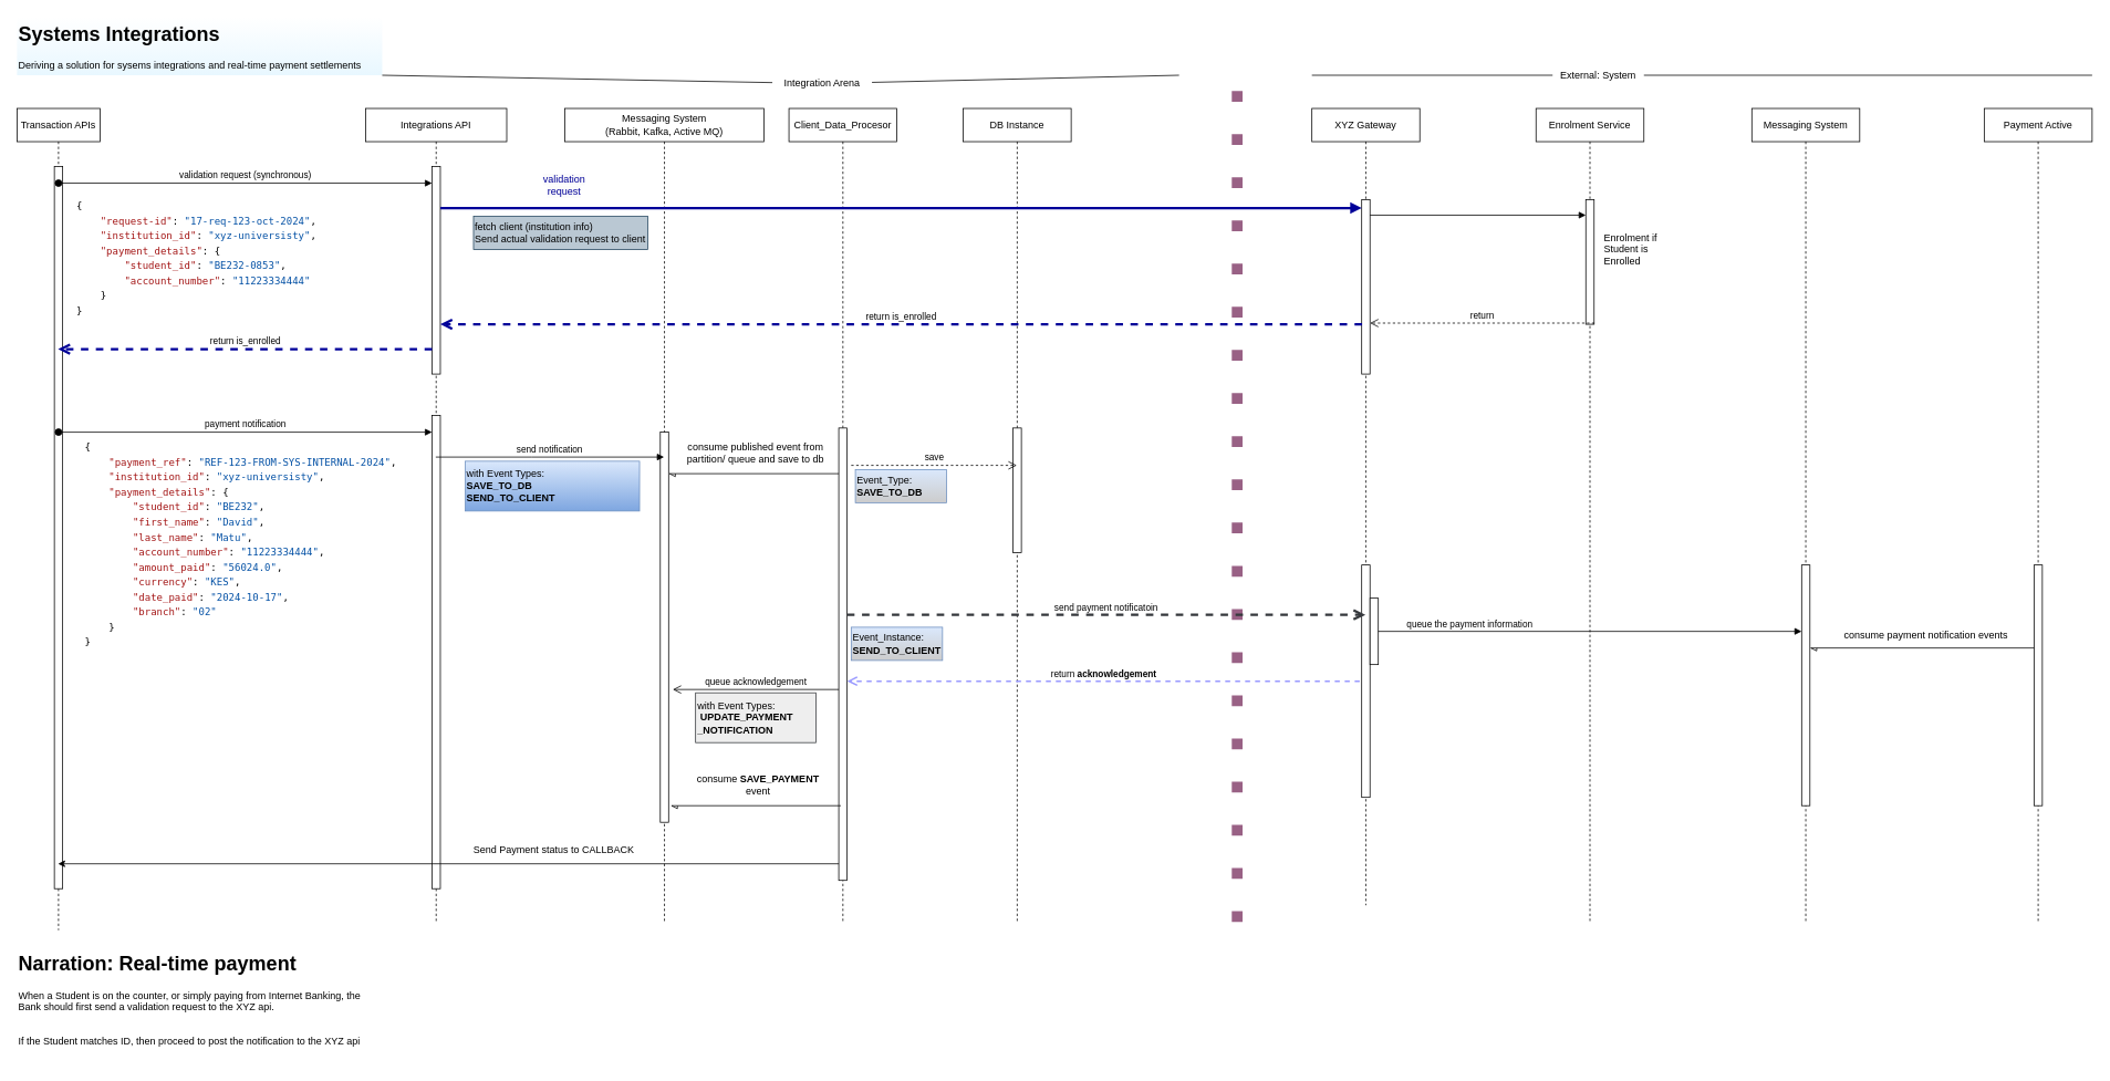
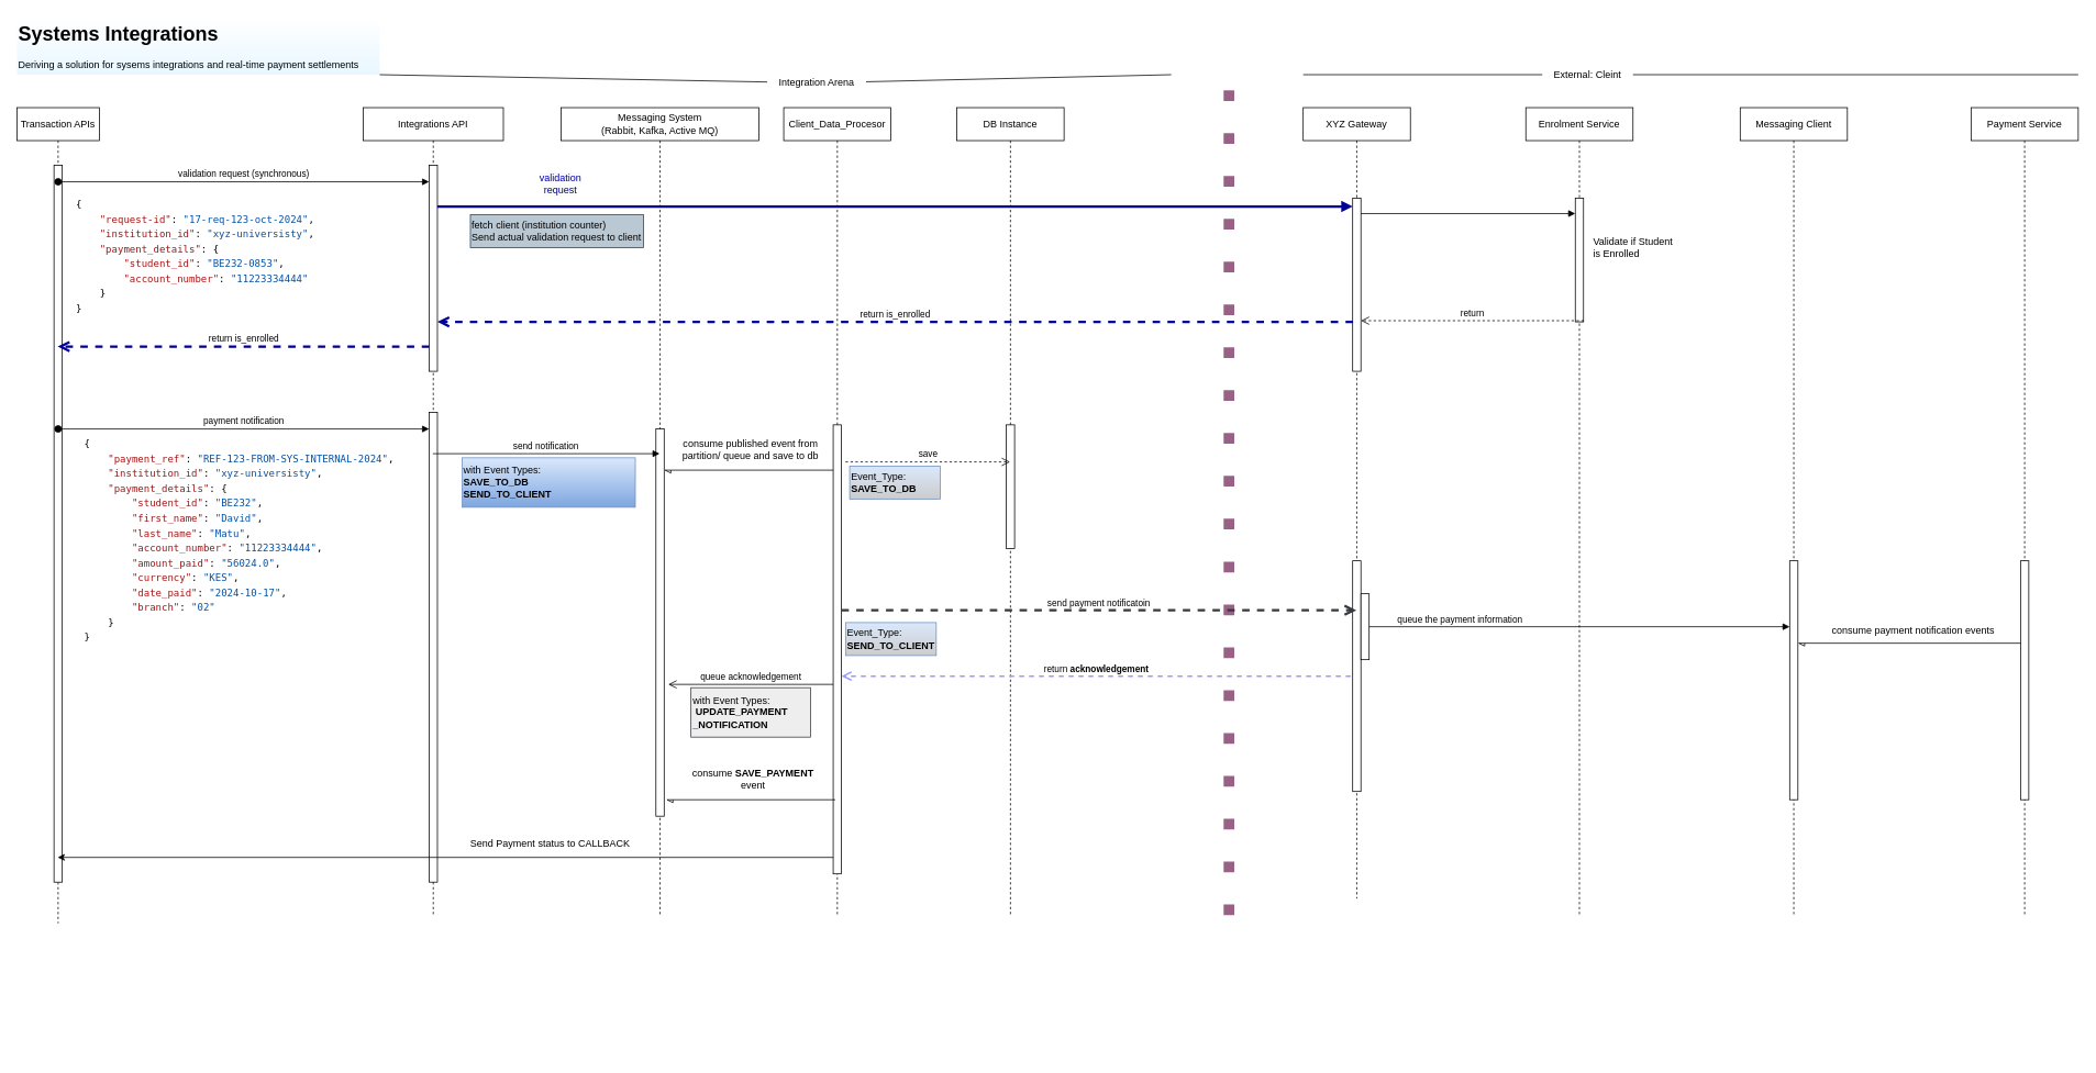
- <mxCell id="26" value="External: System" style="text;html=1;align=center;verticalAlign=middle;whiteSpace=wrap;rounded=0;" vertex="1" parent="1"><mxGeometry x="1870" y="75" width="110" height="30" as="geometry" /></mxCell>
+ <mxCell id="26" value="External: Cleint" style="text;html=1;align=center;verticalAlign=middle;whiteSpace=wrap;rounded=0;" vertex="1" parent="1"><mxGeometry x="1870" y="75" width="110" height="30" as="geometry" /></mxCell>
- <mxCell id="53" value="Messaging System" style="shape=umlLifeline;perimeter=lifelinePerimeter;whiteSpace=wrap;html=1;container=1;dropTarget=0;collapsible=0;recursiveResize=0;outlineConnect=0;portConstraint=eastwest;newEdgeStyle={&quot;edgeStyle&quot;:&quot;elbowEdgeStyle&quot;,&quot;elbow&quot;:&quot;vertical&quot;,&quot;curved&quot;:0,&quot;rounded&quot;:0};" vertex="1" parent="1"><mxGeometry x="2110" y="130" width="130" height="980" as="geometry" /></mxCell>
+ <mxCell id="53" value="Messaging Client" style="shape=umlLifeline;perimeter=lifelinePerimeter;whiteSpace=wrap;html=1;container=1;dropTarget=0;collapsible=0;recursiveResize=0;outlineConnect=0;portConstraint=eastwest;newEdgeStyle={&quot;edgeStyle&quot;:&quot;elbowEdgeStyle&quot;,&quot;elbow&quot;:&quot;vertical&quot;,&quot;curved&quot;:0,&quot;rounded&quot;:0};" vertex="1" parent="1"><mxGeometry x="2110" y="130" width="130" height="980" as="geometry" /></mxCell>
- <mxCell id="33" value="Payment Active" style="shape=umlLifeline;perimeter=lifelinePerimeter;whiteSpace=wrap;html=1;container=1;dropTarget=0;collapsible=0;recursiveResize=0;outlineConnect=0;portConstraint=eastwest;newEdgeStyle={&quot;edgeStyle&quot;:&quot;elbowEdgeStyle&quot;,&quot;elbow&quot;:&quot;vertical&quot;,&quot;curved&quot;:0,&quot;rounded&quot;:0};" vertex="1" parent="1"><mxGeometry x="2390" y="130" width="130" height="980" as="geometry" /></mxCell>
+ <mxCell id="33" value="Payment Service" style="shape=umlLifeline;perimeter=lifelinePerimeter;whiteSpace=wrap;html=1;container=1;dropTarget=0;collapsible=0;recursiveResize=0;outlineConnect=0;portConstraint=eastwest;newEdgeStyle={&quot;edgeStyle&quot;:&quot;elbowEdgeStyle&quot;,&quot;elbow&quot;:&quot;vertical&quot;,&quot;curved&quot;:0,&quot;rounded&quot;:0};" vertex="1" parent="1"><mxGeometry x="2390" y="130" width="130" height="980" as="geometry" /></mxCell>
- <mxCell id="30" value="fetch client (institution info)&lt;div&gt;Send actual validation request to client&lt;/div&gt;" style="text;html=1;align=left;verticalAlign=middle;whiteSpace=wrap;rounded=0;fillColor=#bac8d3;strokeColor=#23445d;" vertex="1" parent="1"><mxGeometry x="570" y="260" width="210" height="40" as="geometry" /></mxCell>
+ <mxCell id="30" value="fetch client (institution counter)&lt;div&gt;Send actual validation request to client&lt;/div&gt;" style="text;html=1;align=left;verticalAlign=middle;whiteSpace=wrap;rounded=0;fillColor=#bac8d3;strokeColor=#23445d;" vertex="1" parent="1"><mxGeometry x="570" y="260" width="210" height="40" as="geometry" /></mxCell>
- <mxCell id="36" value="Enrolment if Student is Enrolled" style="text;html=1;align=left;verticalAlign=middle;whiteSpace=wrap;rounded=0;" vertex="1" parent="1"><mxGeometry x="1930" y="280" width="100" height="40" as="geometry" /></mxCell>
+ <mxCell id="36" value="Validate if Student is Enrolled" style="text;html=1;align=left;verticalAlign=middle;whiteSpace=wrap;rounded=0;" vertex="1" parent="1"><mxGeometry x="1930" y="280" width="100" height="40" as="geometry" /></mxCell>
- <mxCell id="50" value="Event_Instance:&lt;br&gt;&lt;b&gt;SEND_TO_CLIENT&lt;/b&gt;" style="text;html=1;align=left;verticalAlign=middle;whiteSpace=wrap;rounded=0;fillColor=#dae8fc;strokeColor=#6c8ebf;gradientColor=#CCCCCC;" vertex="1" parent="49"><mxGeometry x="5" y="5" width="110" height="40" as="geometry" /></mxCell>
+ <mxCell id="50" value="Event_Type:&lt;br&gt;&lt;b&gt;SEND_TO_CLIENT&lt;/b&gt;" style="text;html=1;align=left;verticalAlign=middle;whiteSpace=wrap;rounded=0;fillColor=#dae8fc;strokeColor=#6c8ebf;gradientColor=#CCCCCC;" vertex="1" parent="49"><mxGeometry x="5" y="5" width="110" height="40" as="geometry" /></mxCell>
- <mxCell id="28" value="&lt;h1 style=&quot;margin-top: 0px;&quot;&gt;Narration: Real-time payment&lt;/h1&gt;&lt;p&gt;When a Student is on the counter, or simply paying from Internet Banking, the Bank should first send a validation request to the XYZ api.&amp;nbsp;&lt;br&gt;&lt;br&gt;&lt;/p&gt;&lt;p&gt;If the Student matches ID, then proceed to post the notification to the XYZ api&lt;/p&gt;" style="text;html=1;whiteSpace=wrap;overflow=hidden;rounded=0;" vertex="1" parent="1"><mxGeometry x="20" y="1140" width="440" height="140" as="geometry" /></mxCell>
